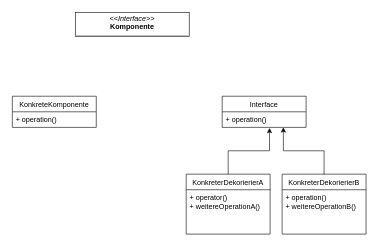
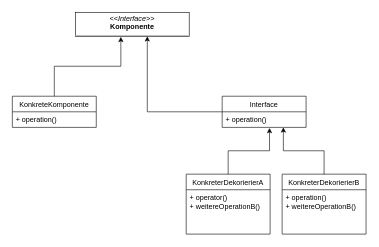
+ <mxCell id="3" style="edgeStyle=orthogonalEdgeStyle;rounded=0;orthogonalLoop=1;jettySize=auto;html=1;entryX=0.4;entryY=1.025;entryDx=0;entryDy=0;entryPerimeter=0;" edge="1" parent="1" source="4" target="2"><mxGeometry relative="1" as="geometry" /></mxCell>
+ <mxCell id="6" style="edgeStyle=orthogonalEdgeStyle;rounded=0;orthogonalLoop=1;jettySize=auto;html=1;entryX=0.632;entryY=1;entryDx=0;entryDy=0;entryPerimeter=0;" edge="1" parent="1" source="7" target="2"><mxGeometry relative="1" as="geometry" /></mxCell>
- <mxCell id="11" value="+ operator()&#10;+ weitereOperationA()" style="text;strokeColor=none;fillColor=none;align=left;verticalAlign=top;spacingLeft=4;spacingRight=4;overflow=hidden;rotatable=0;points=[[0,0.5],[1,0.5]];portConstraint=eastwest;" vertex="1" parent="10"><mxGeometry y="26" width="140" height="74" as="geometry" /></mxCell>
+ <mxCell id="11" value="+ operator()&#10;+ weitereOperationB()" style="text;strokeColor=none;fillColor=none;align=left;verticalAlign=top;spacingLeft=4;spacingRight=4;overflow=hidden;rotatable=0;points=[[0,0.5],[1,0.5]];portConstraint=eastwest;" vertex="1" parent="10"><mxGeometry y="26" width="140" height="74" as="geometry" /></mxCell>
